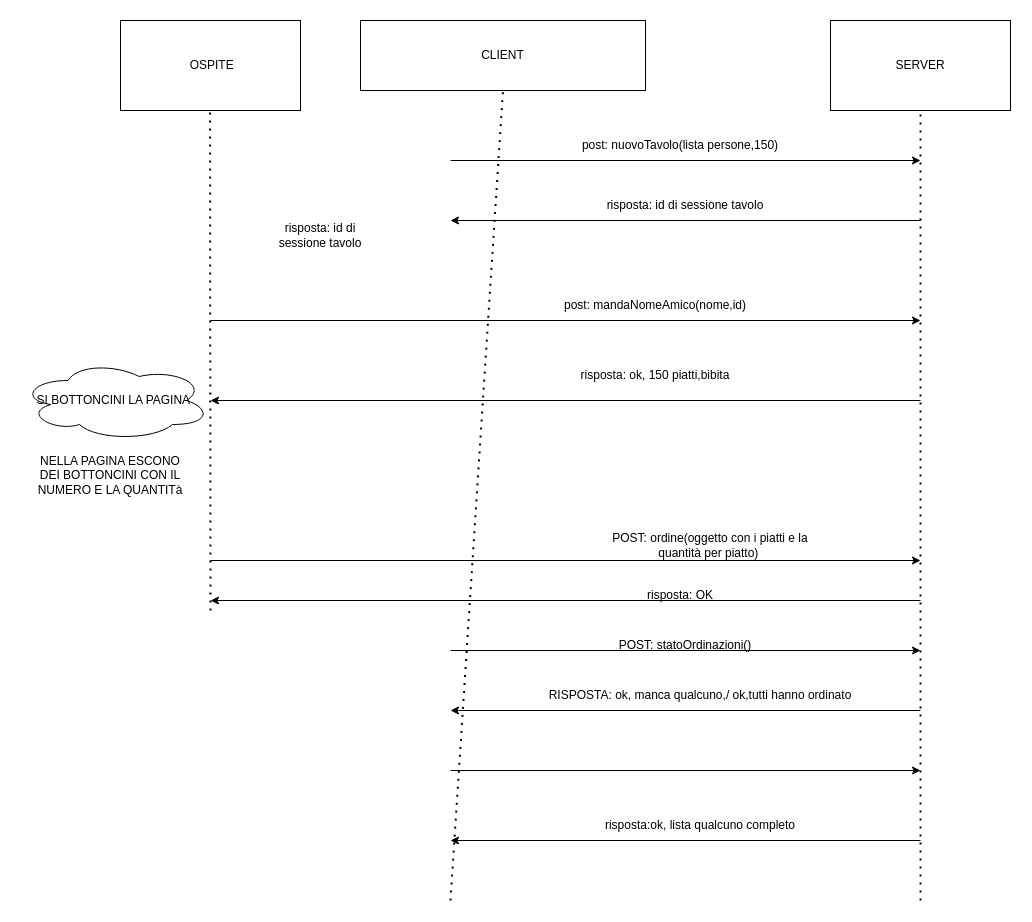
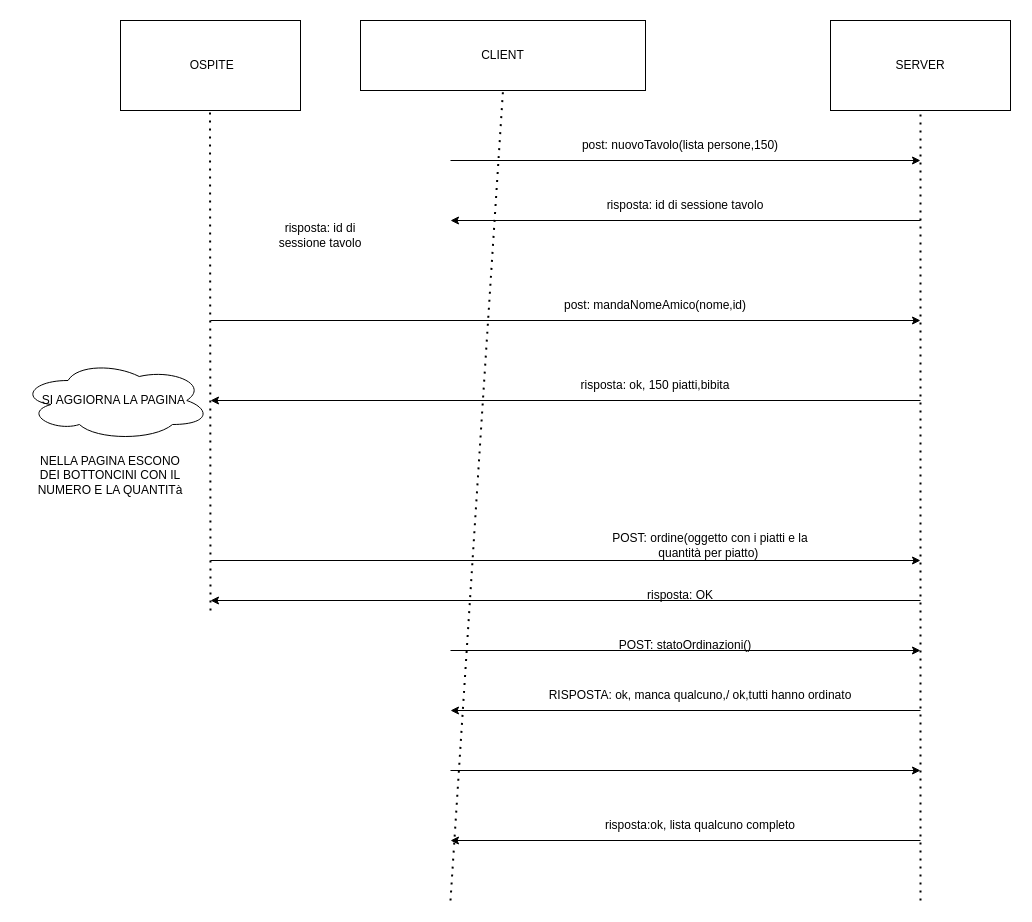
- <mxCell id="16" value="risposta: ok, 150 piatti,bibita" style="text;html=1;strokeColor=none;fillColor=none;align=center;verticalAlign=middle;whiteSpace=wrap;rounded=0;" vertex="1" parent="1"><mxGeometry x="510" y="360" width="290" height="30" as="geometry" /></mxCell>
+ <mxCell id="16" value="risposta: ok, 150 piatti,bibita" style="text;html=1;strokeColor=none;fillColor=none;align=center;verticalAlign=middle;whiteSpace=wrap;rounded=0;" vertex="1" parent="1"><mxGeometry x="510" y="370" width="290" height="30" as="geometry" /></mxCell>
- <mxCell id="17" value="SI BOTTONCINI LA PAGINA&amp;nbsp;" style="ellipse;shape=cloud;whiteSpace=wrap;html=1;" vertex="1" parent="1"><mxGeometry x="20" y="360" width="190" height="80" as="geometry" /></mxCell>
+ <mxCell id="17" value="SI AGGIORNA LA PAGINA&amp;nbsp;" style="ellipse;shape=cloud;whiteSpace=wrap;html=1;" vertex="1" parent="1"><mxGeometry x="20" y="360" width="190" height="80" as="geometry" /></mxCell>
